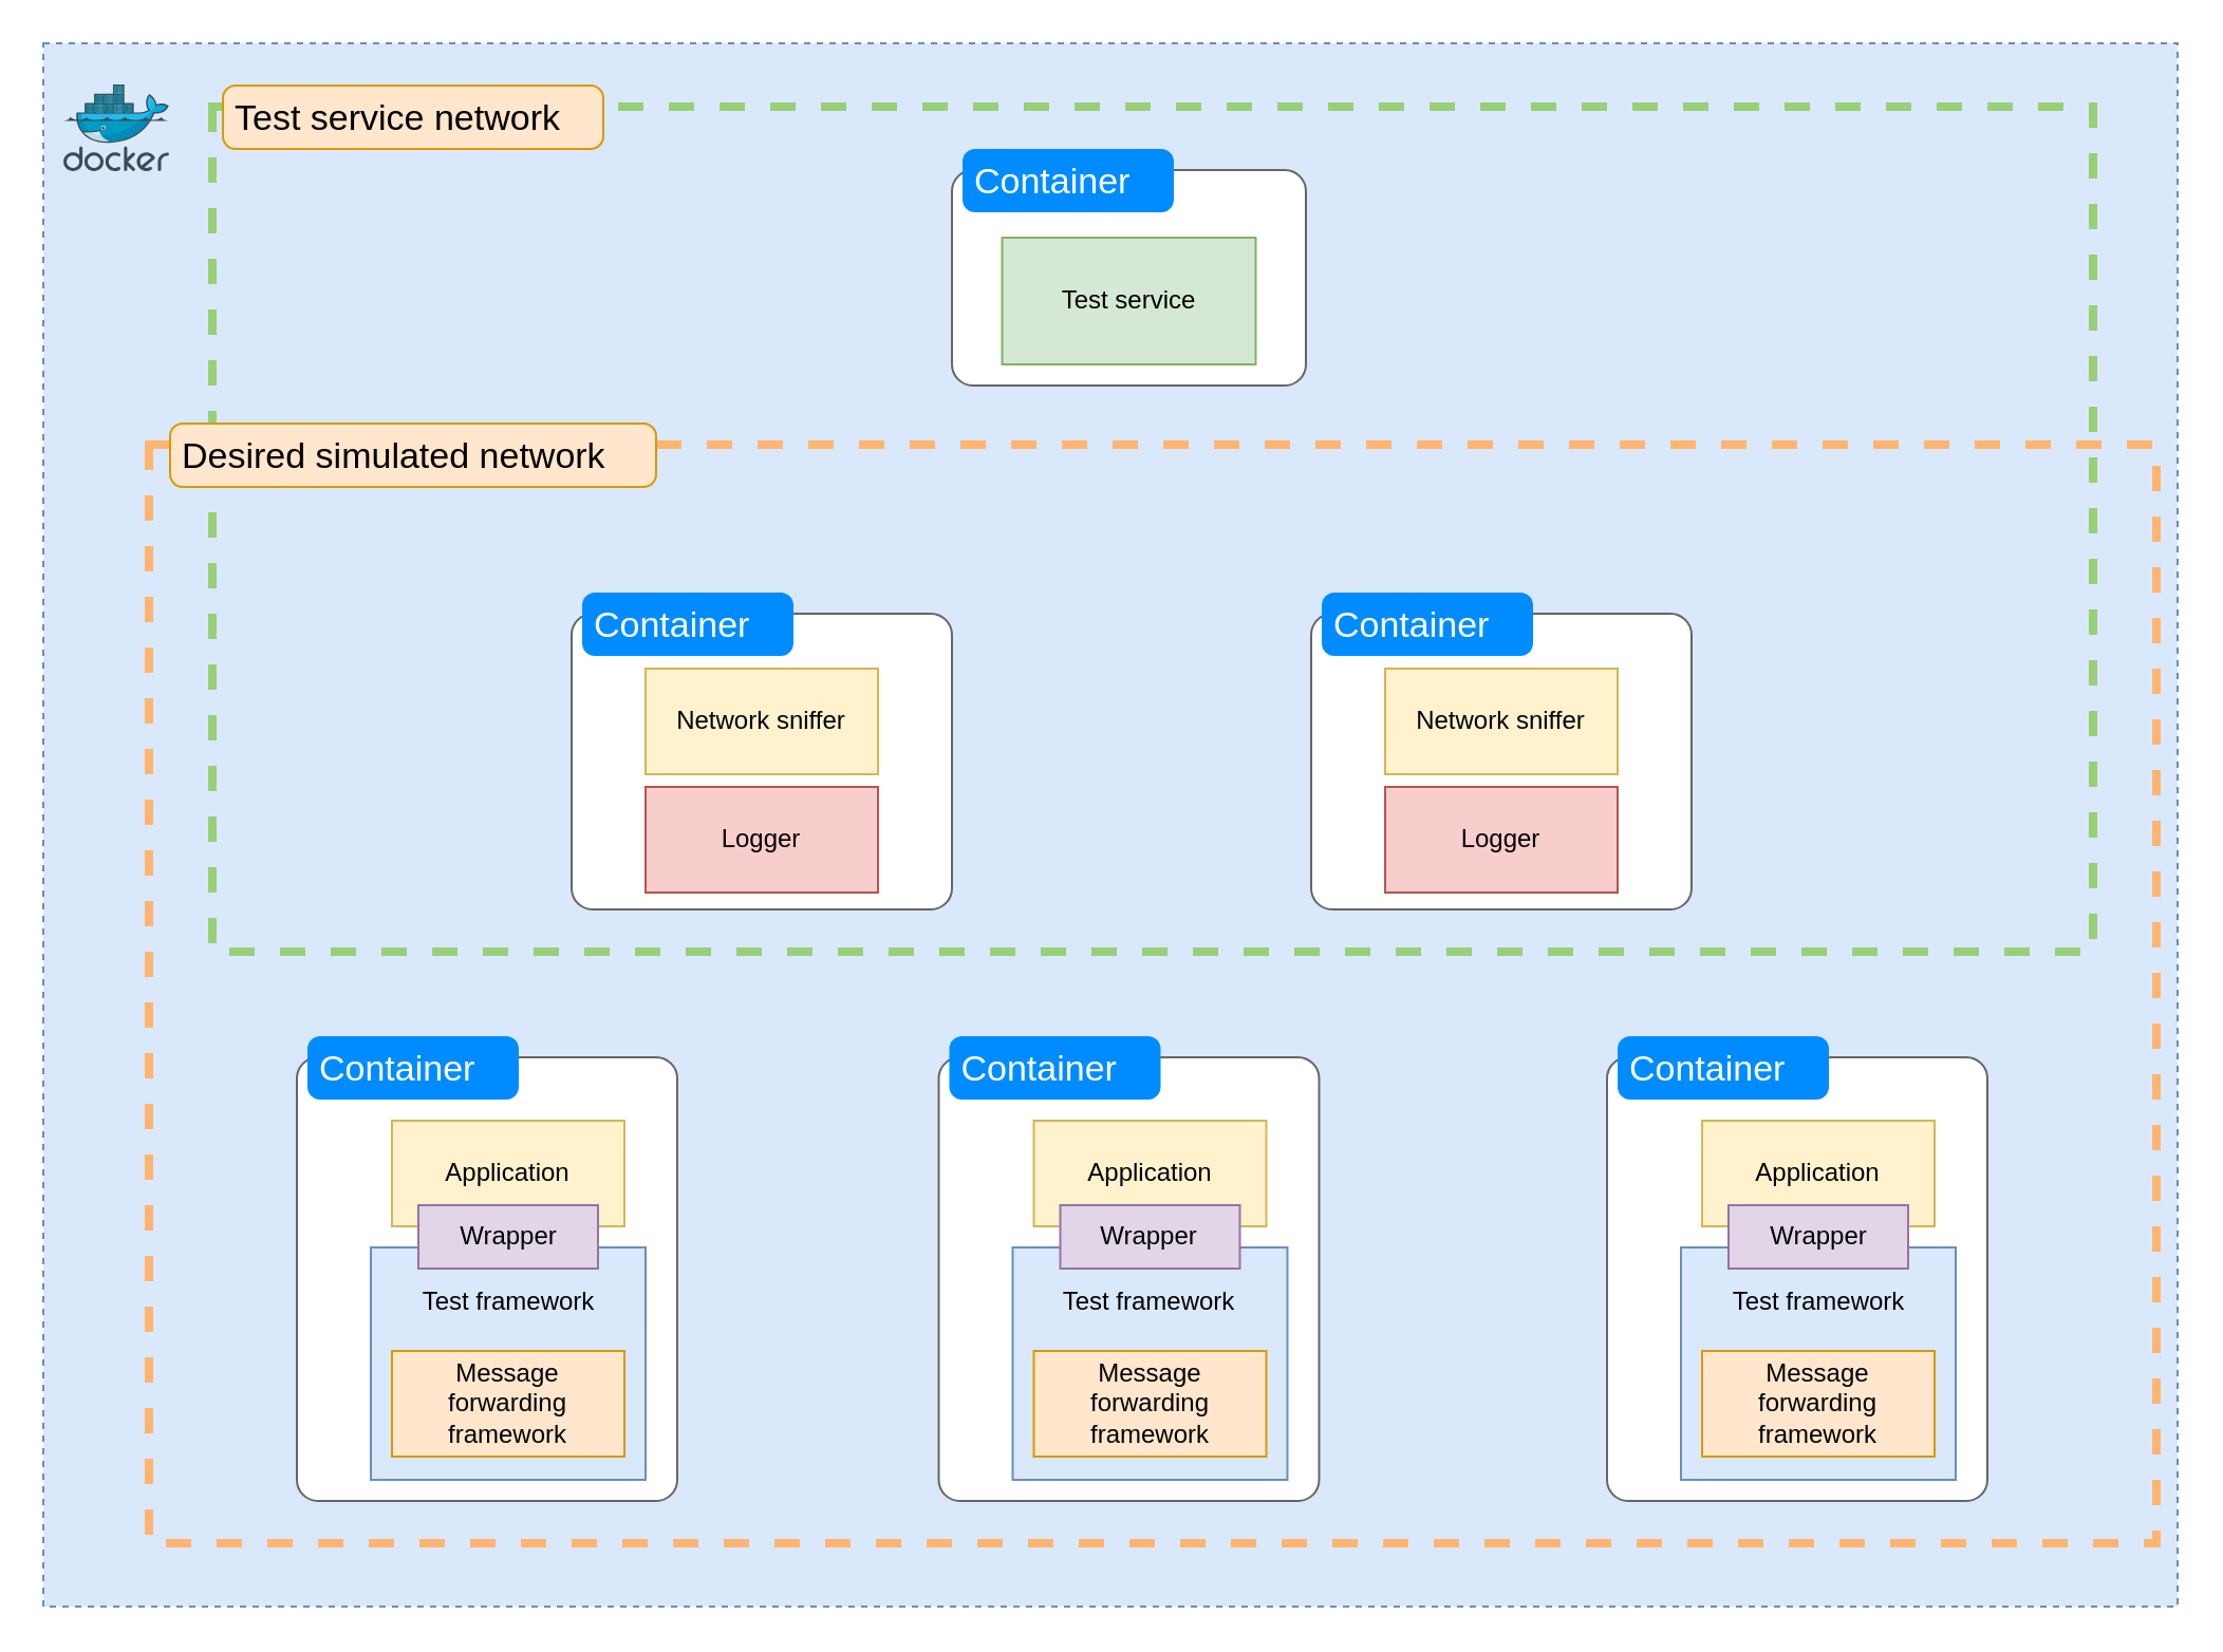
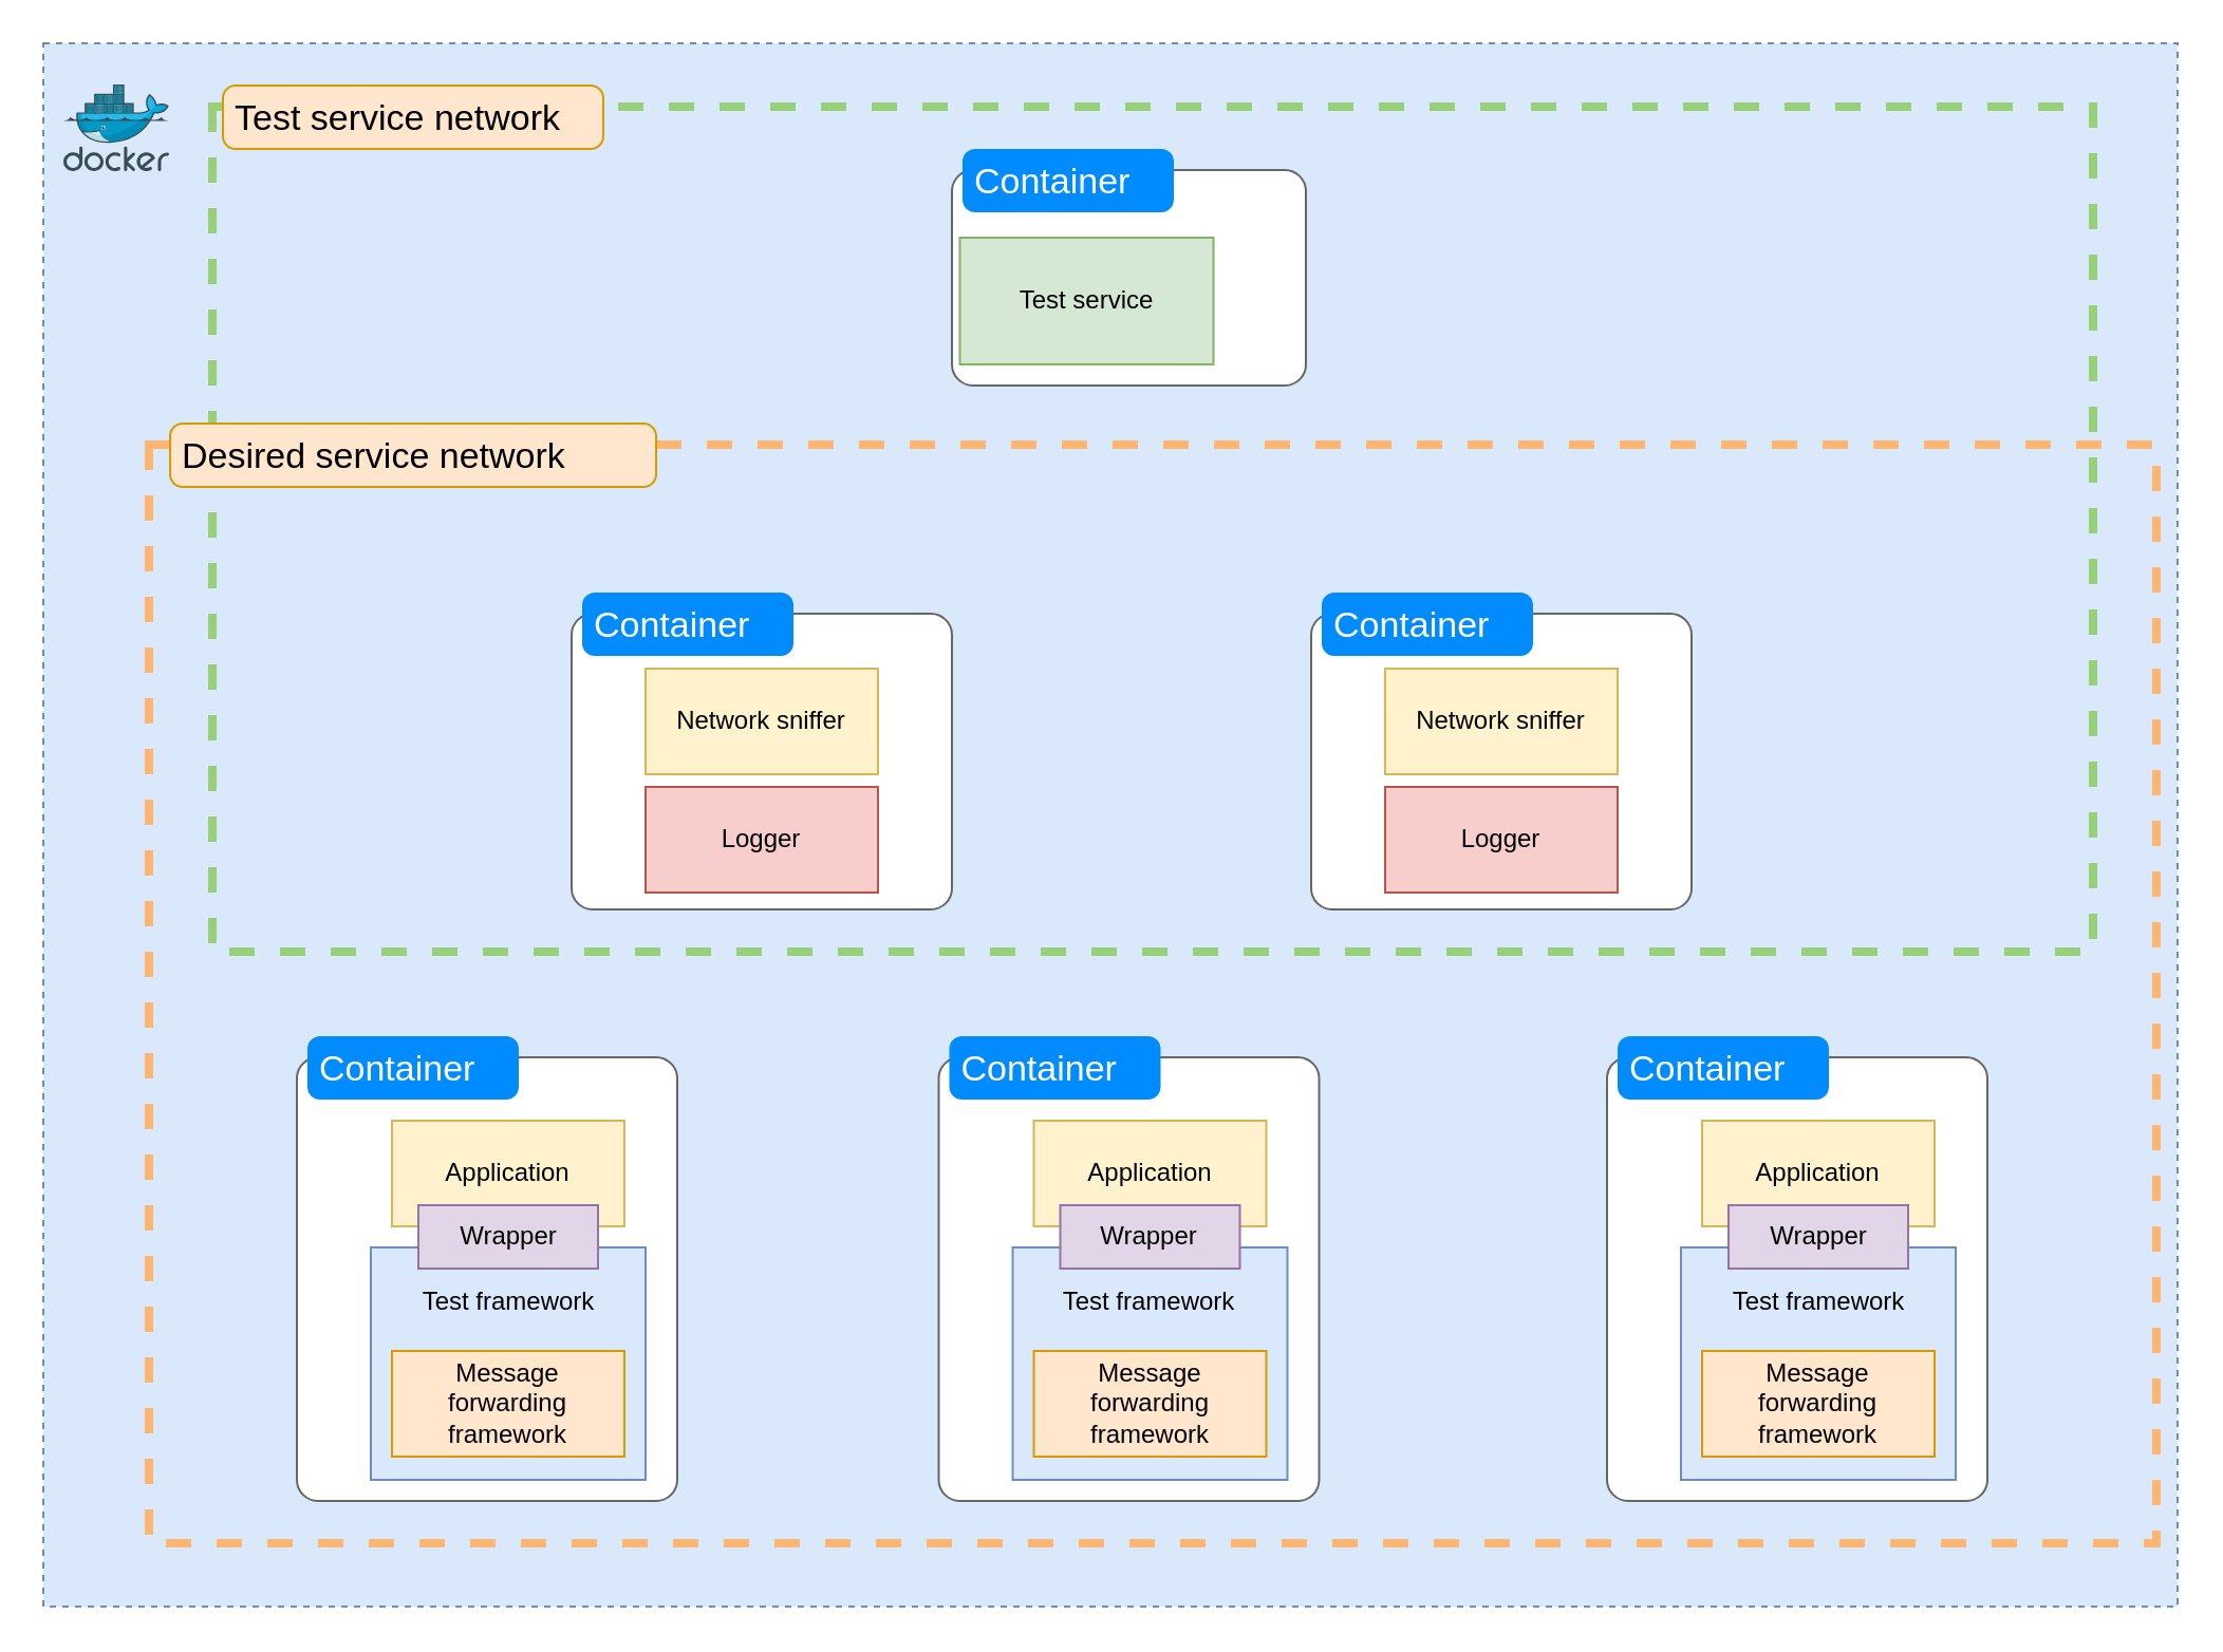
- <mxCell id="8" value="Test service" style="rounded=0;whiteSpace=wrap;html=1;fillColor=#d5e8d4;strokeColor=#82b366;" parent="6" vertex="1"><mxGeometry x="23.75" y="42" width="120" height="60" as="geometry" /></mxCell>
+ <mxCell id="8" value="Test service" style="rounded=0;whiteSpace=wrap;html=1;fillColor=#d5e8d4;strokeColor=#82b366;" parent="6" vertex="1"><mxGeometry x="3.75" y="42" width="120" height="60" as="geometry" /></mxCell>
- <mxCell id="20" value="Desired simulated network" style="shape=rect;strokeColor=#d79b00;fillColor=#ffe6cc;strokeWidth=1;dashed=0;rounded=1;arcSize=20;fontSize=17;spacing=2;spacingTop=-2;align=left;autosize=1;spacingLeft=4;resizeWidth=0;resizeHeight=0;perimeter=none;" parent="1" vertex="1"><mxGeometry x="80" y="200" width="230" height="30" as="geometry" /></mxCell>
+ <mxCell id="20" value="Desired service network" style="shape=rect;strokeColor=#d79b00;fillColor=#ffe6cc;strokeWidth=1;dashed=0;rounded=1;arcSize=20;fontSize=17;spacing=2;spacingTop=-2;align=left;autosize=1;spacingLeft=4;resizeWidth=0;resizeHeight=0;perimeter=none;" parent="1" vertex="1"><mxGeometry x="80" y="200" width="230" height="30" as="geometry" /></mxCell>
